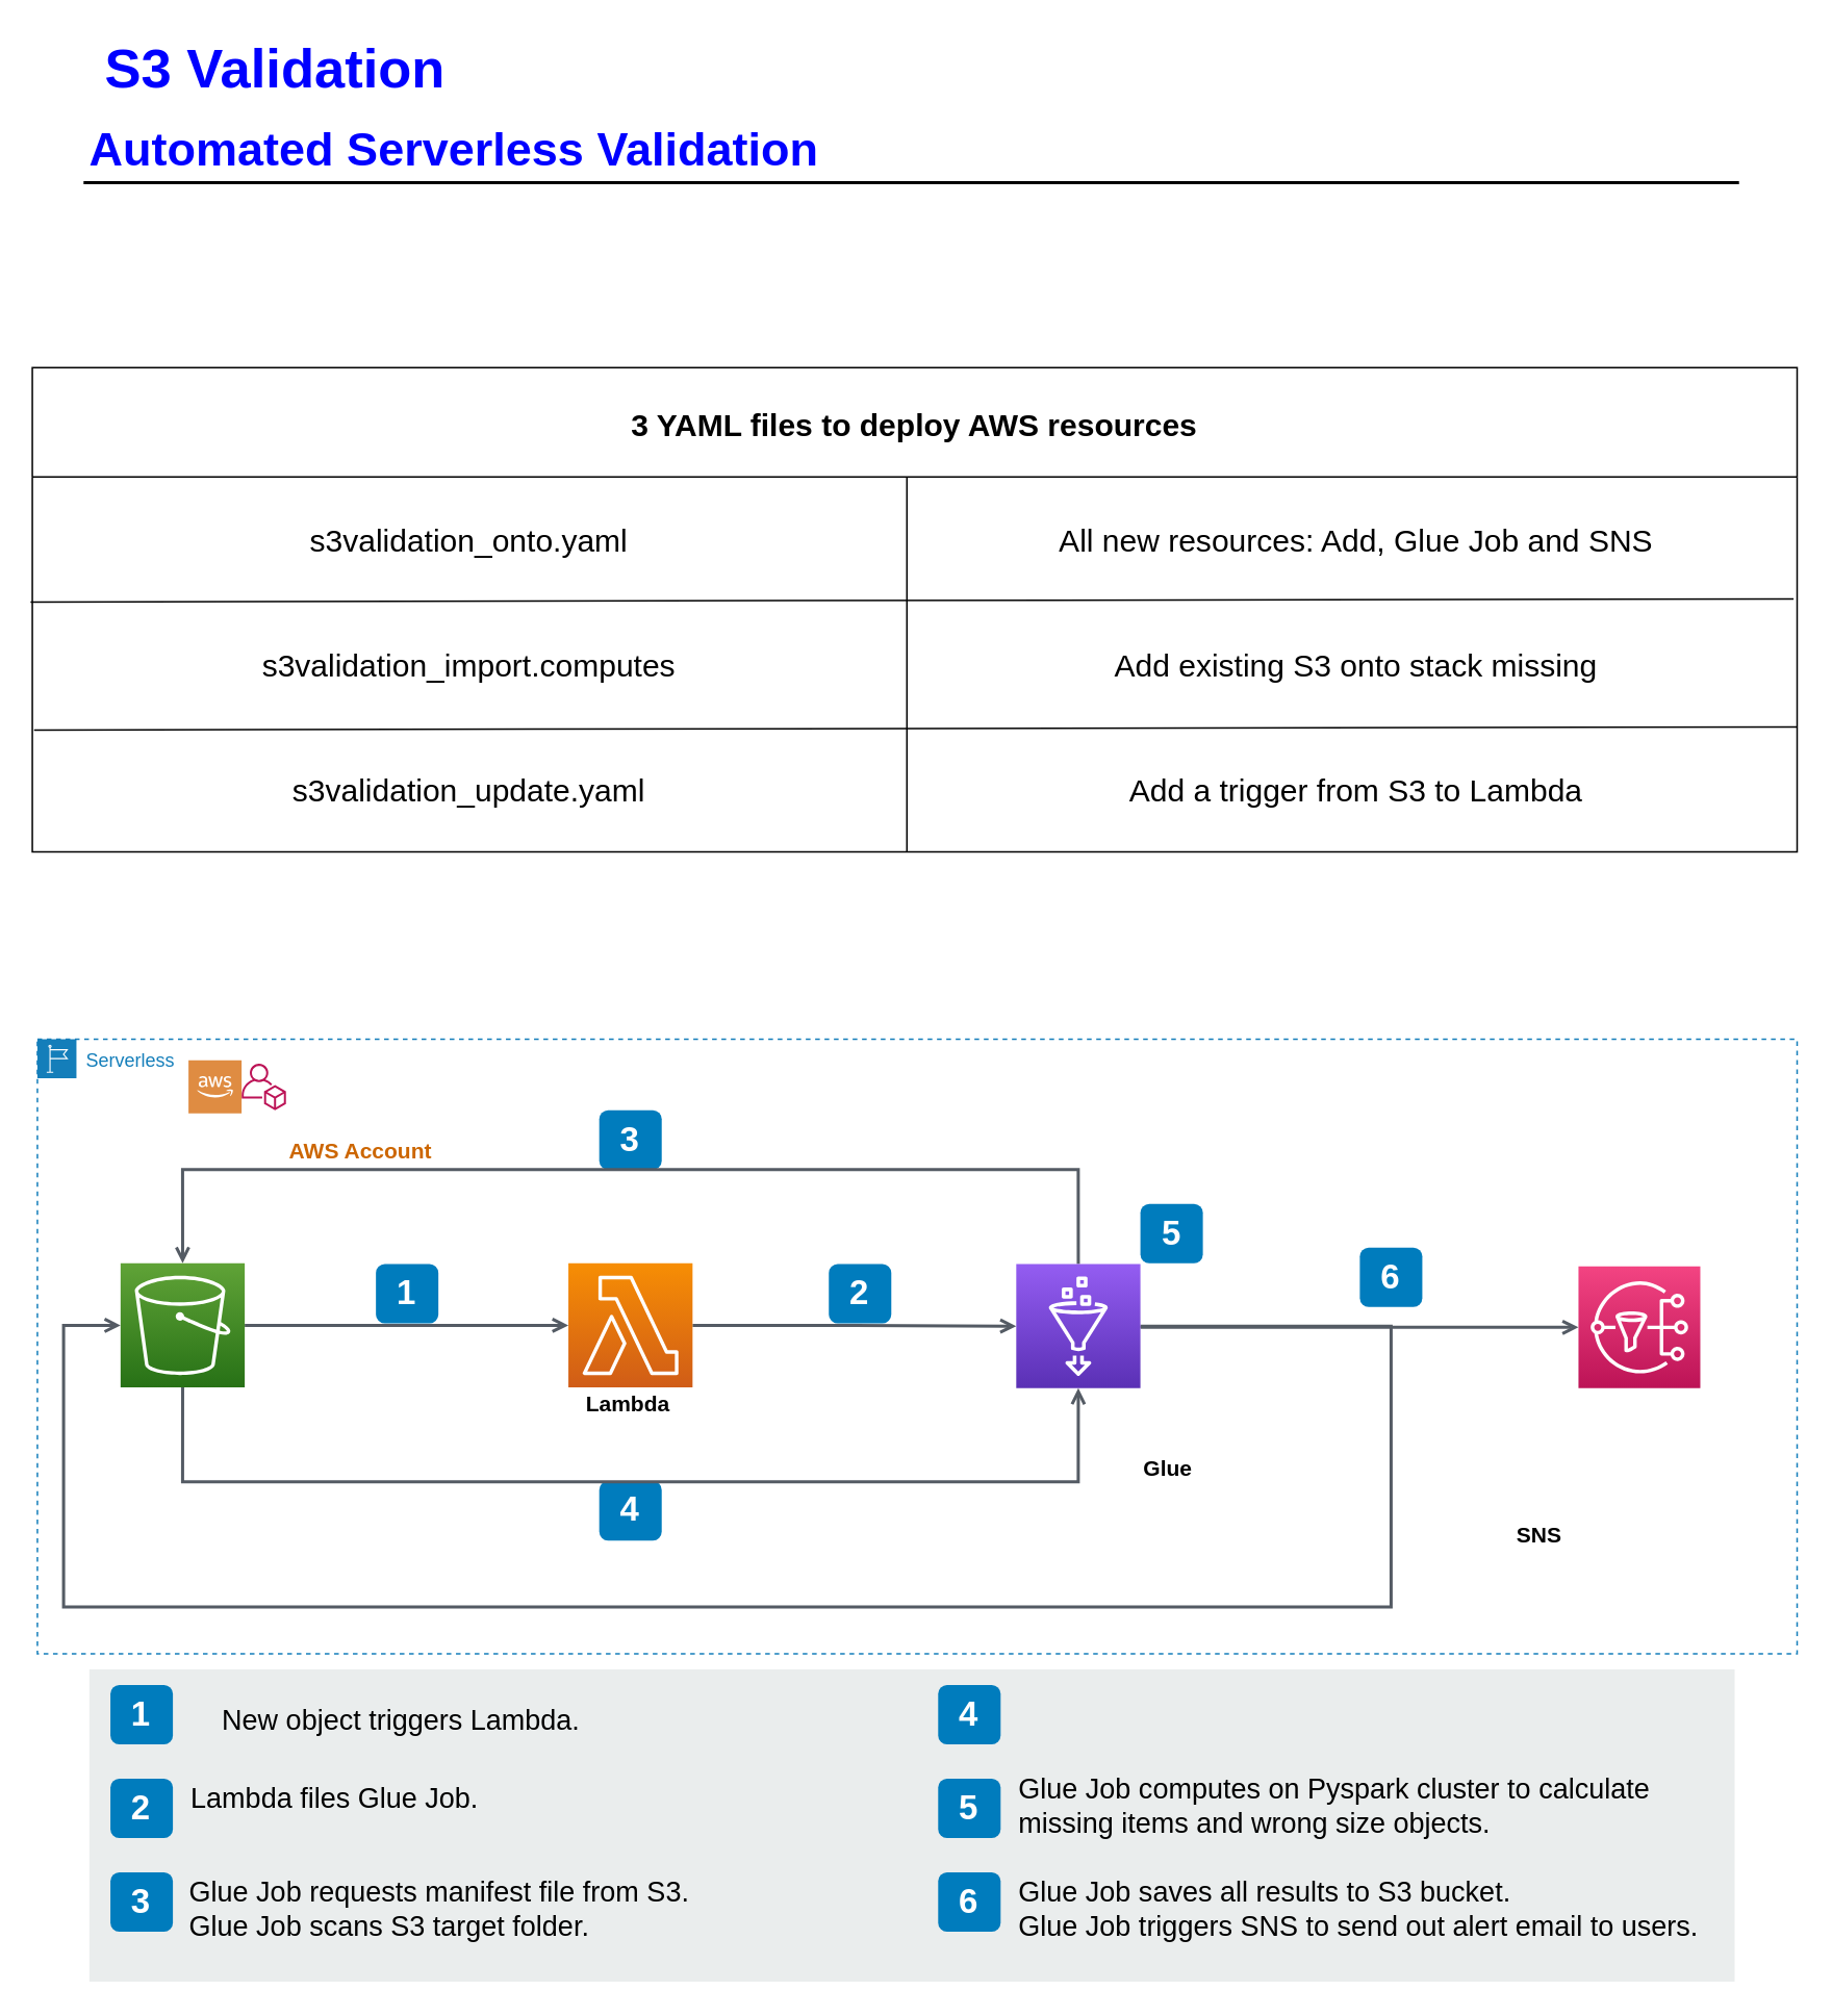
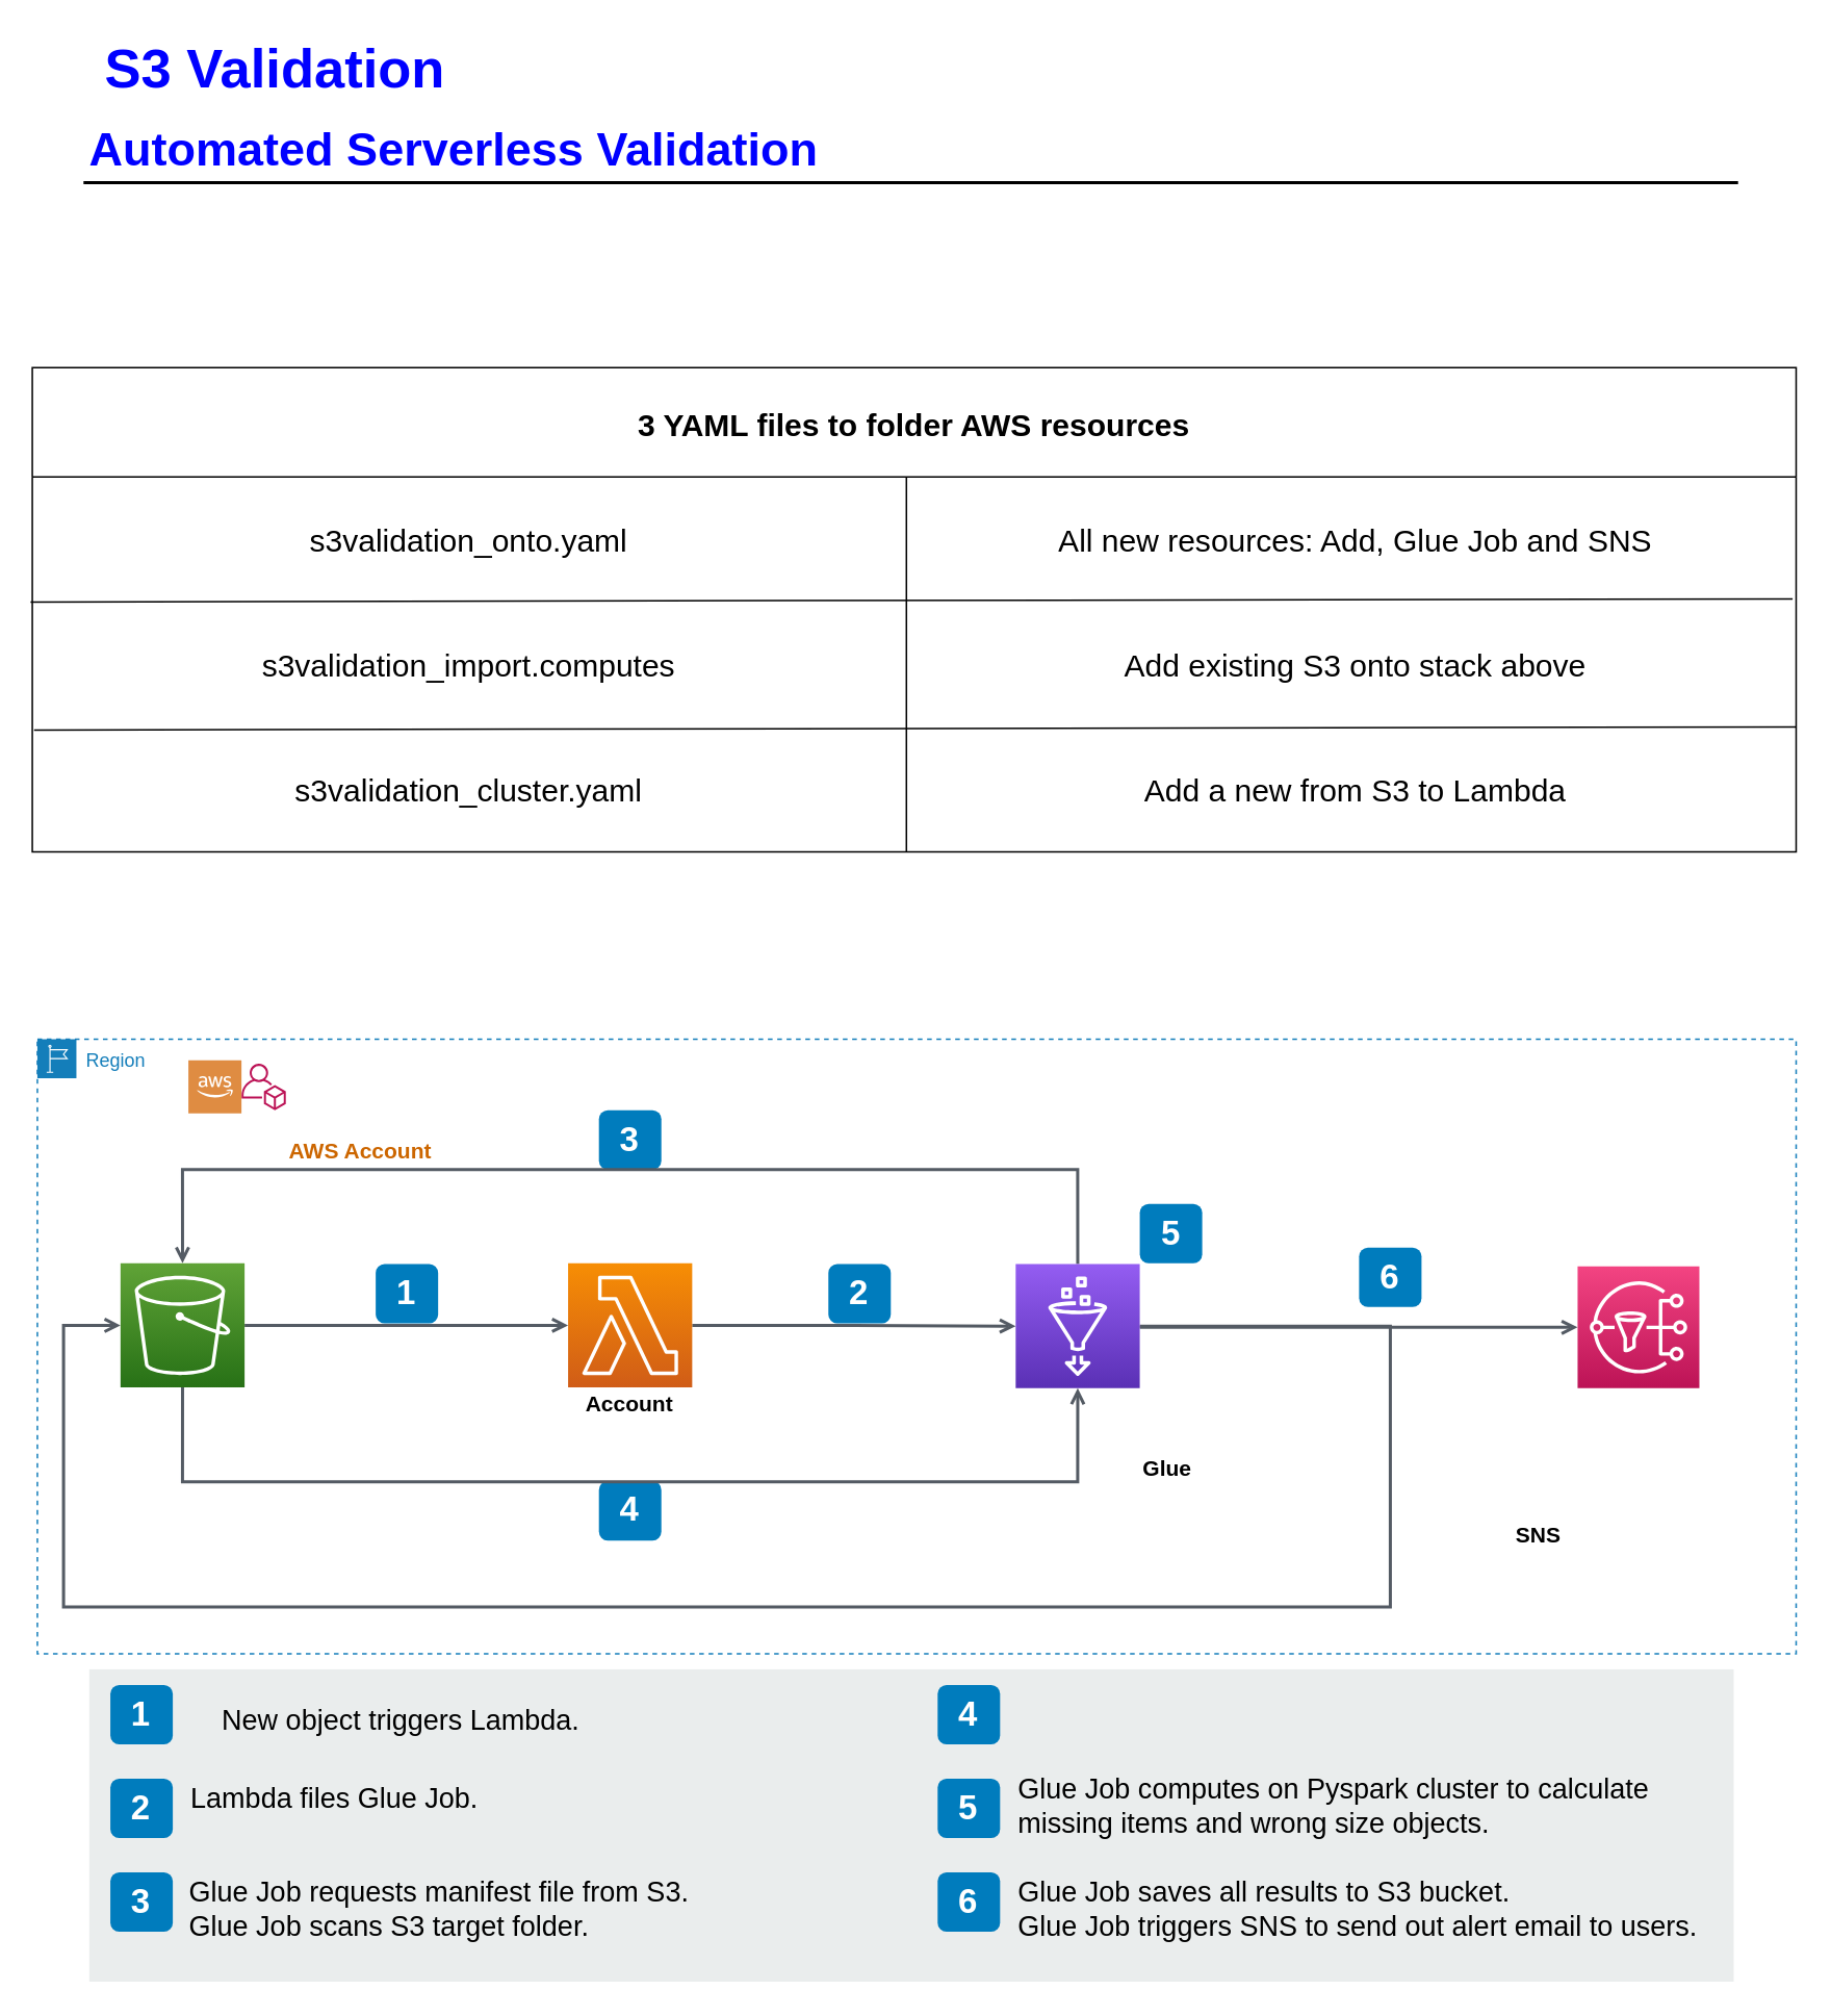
- <mxCell id="40" value="3 YAML files to deploy AWS resources" style="shape=table;startSize=70;container=1;collapsible=0;childLayout=tableLayout;fixedRows=1;rowLines=0;fontStyle=1;strokeColor=default;fontSize=20;" vertex="1" parent="1"><mxGeometry x="20.19" y="235" width="1130" height="310" as="geometry" /></mxCell>
+ <mxCell id="40" value="3 YAML files to folder AWS resources" style="shape=table;startSize=70;container=1;collapsible=0;childLayout=tableLayout;fixedRows=1;rowLines=0;fontStyle=1;strokeColor=default;fontSize=20;" vertex="1" parent="1"><mxGeometry x="20.19" y="235" width="1130" height="310" as="geometry" /></mxCell>
- <mxCell id="46" value="Add existing S3 onto stack missing" style="shape=partialRectangle;html=1;whiteSpace=wrap;connectable=0;fillColor=none;top=0;left=0;bottom=0;right=0;align=center;spacingLeft=6;overflow=hidden;strokeColor=inherit;fontSize=20;" vertex="1" parent="44"><mxGeometry x="560" width="570" height="80" as="geometry"><mxRectangle width="570" height="80" as="alternateBounds" /></mxGeometry></mxCell>
+ <mxCell id="46" value="Add existing S3 onto stack above" style="shape=partialRectangle;html=1;whiteSpace=wrap;connectable=0;fillColor=none;top=0;left=0;bottom=0;right=0;align=center;spacingLeft=6;overflow=hidden;strokeColor=inherit;fontSize=20;" vertex="1" parent="44"><mxGeometry x="560" width="570" height="80" as="geometry"><mxRectangle width="570" height="80" as="alternateBounds" /></mxGeometry></mxCell>
- <mxCell id="48" value="s3validation_update.yaml" style="shape=partialRectangle;html=1;whiteSpace=wrap;connectable=0;fillColor=none;top=0;left=0;bottom=0;right=0;overflow=hidden;strokeColor=inherit;fontSize=20;align=center;" vertex="1" parent="47"><mxGeometry width="560" height="80" as="geometry"><mxRectangle width="560" height="80" as="alternateBounds" /></mxGeometry></mxCell>
+ <mxCell id="48" value="s3validation_cluster.yaml" style="shape=partialRectangle;html=1;whiteSpace=wrap;connectable=0;fillColor=none;top=0;left=0;bottom=0;right=0;overflow=hidden;strokeColor=inherit;fontSize=20;align=center;" vertex="1" parent="47"><mxGeometry width="560" height="80" as="geometry"><mxRectangle width="560" height="80" as="alternateBounds" /></mxGeometry></mxCell>
- <mxCell id="49" value="Add a trigger from S3 to Lambda" style="shape=partialRectangle;html=1;whiteSpace=wrap;connectable=0;fillColor=none;top=0;left=0;bottom=0;right=0;align=center;spacingLeft=6;overflow=hidden;strokeColor=inherit;fontSize=20;" vertex="1" parent="47"><mxGeometry x="560" width="570" height="80" as="geometry"><mxRectangle width="570" height="80" as="alternateBounds" /></mxGeometry></mxCell>
+ <mxCell id="49" value="Add a new from S3 to Lambda" style="shape=partialRectangle;html=1;whiteSpace=wrap;connectable=0;fillColor=none;top=0;left=0;bottom=0;right=0;align=center;spacingLeft=6;overflow=hidden;strokeColor=inherit;fontSize=20;" vertex="1" parent="47"><mxGeometry x="560" width="570" height="80" as="geometry"><mxRectangle width="570" height="80" as="alternateBounds" /></mxGeometry></mxCell>
- <mxCell id="32" value="Serverless" style="points=[[0,0],[0.25,0],[0.5,0],[0.75,0],[1,0],[1,0.25],[1,0.5],[1,0.75],[1,1],[0.75,1],[0.5,1],[0.25,1],[0,1],[0,0.75],[0,0.5],[0,0.25]];outlineConnect=0;gradientColor=none;html=1;whiteSpace=wrap;fontSize=12;fontStyle=0;shape=mxgraph.aws4.group;grIcon=mxgraph.aws4.group_region;strokeColor=#147EBA;fillColor=none;verticalAlign=top;align=left;spacingLeft=30;fontColor=#147EBA;dashed=1;" parent="1" vertex="1"><mxGeometry x="23.44" y="665" width="1126.75" height="393.5" as="geometry" /></mxCell>
+ <mxCell id="32" value="Region" style="points=[[0,0],[0.25,0],[0.5,0],[0.75,0],[1,0],[1,0.25],[1,0.5],[1,0.75],[1,1],[0.75,1],[0.5,1],[0.25,1],[0,1],[0,0.75],[0,0.5],[0,0.25]];outlineConnect=0;gradientColor=none;html=1;whiteSpace=wrap;fontSize=12;fontStyle=0;shape=mxgraph.aws4.group;grIcon=mxgraph.aws4.group_region;strokeColor=#147EBA;fillColor=none;verticalAlign=top;align=left;spacingLeft=30;fontColor=#147EBA;dashed=1;" parent="1" vertex="1"><mxGeometry x="23.44" y="665" width="1126.75" height="393.5" as="geometry" /></mxCell>
- <mxCell id="35" value="&lt;span&gt;Lambda&lt;/span&gt;" style="text;html=1;resizable=0;points=[];autosize=1;align=left;verticalAlign=top;spacingTop=-4;fontSize=14;fontStyle=1" parent="1" vertex="1"><mxGeometry x="372.94" y="887.75" width="70" height="20" as="geometry" /></mxCell>
+ <mxCell id="35" value="&lt;span&gt;Account&lt;/span&gt;" style="text;html=1;resizable=0;points=[];autosize=1;align=left;verticalAlign=top;spacingTop=-4;fontSize=14;fontStyle=1" parent="1" vertex="1"><mxGeometry x="372.94" y="887.75" width="70" height="20" as="geometry" /></mxCell>
